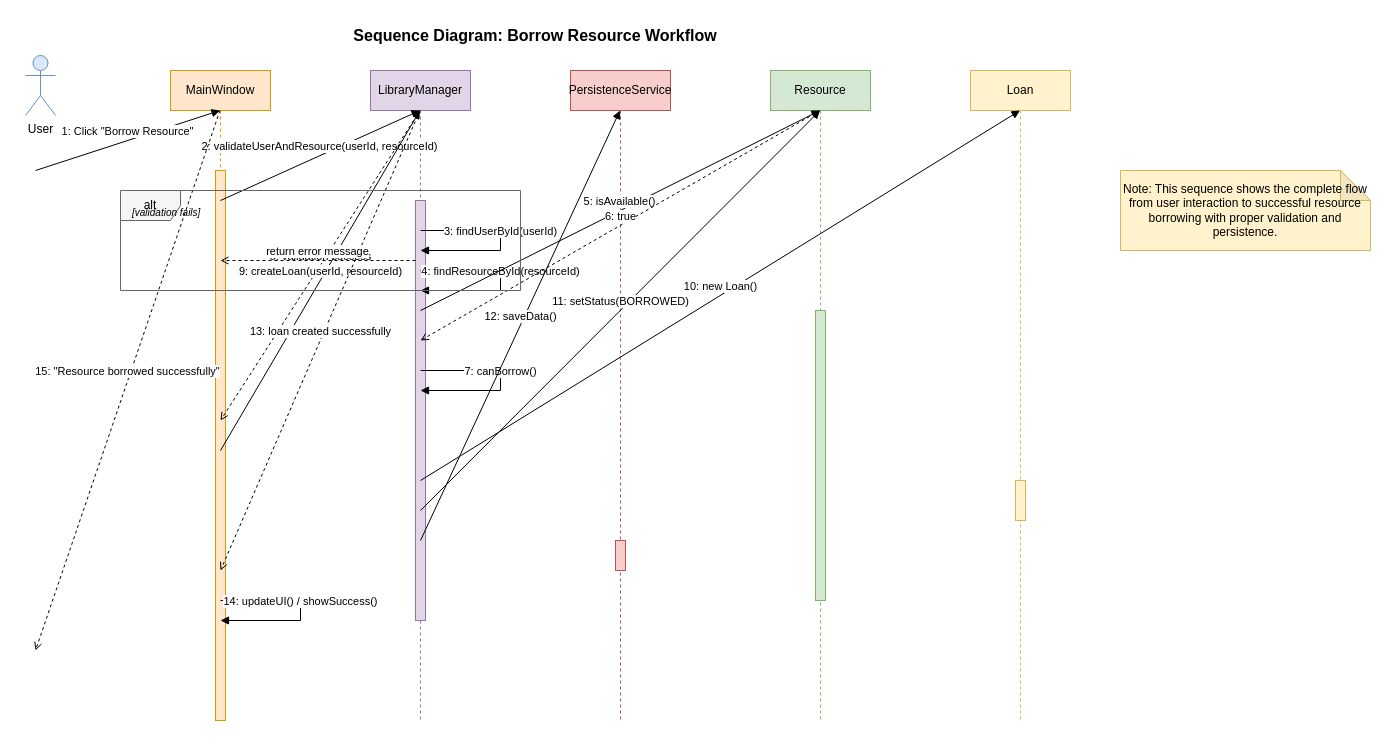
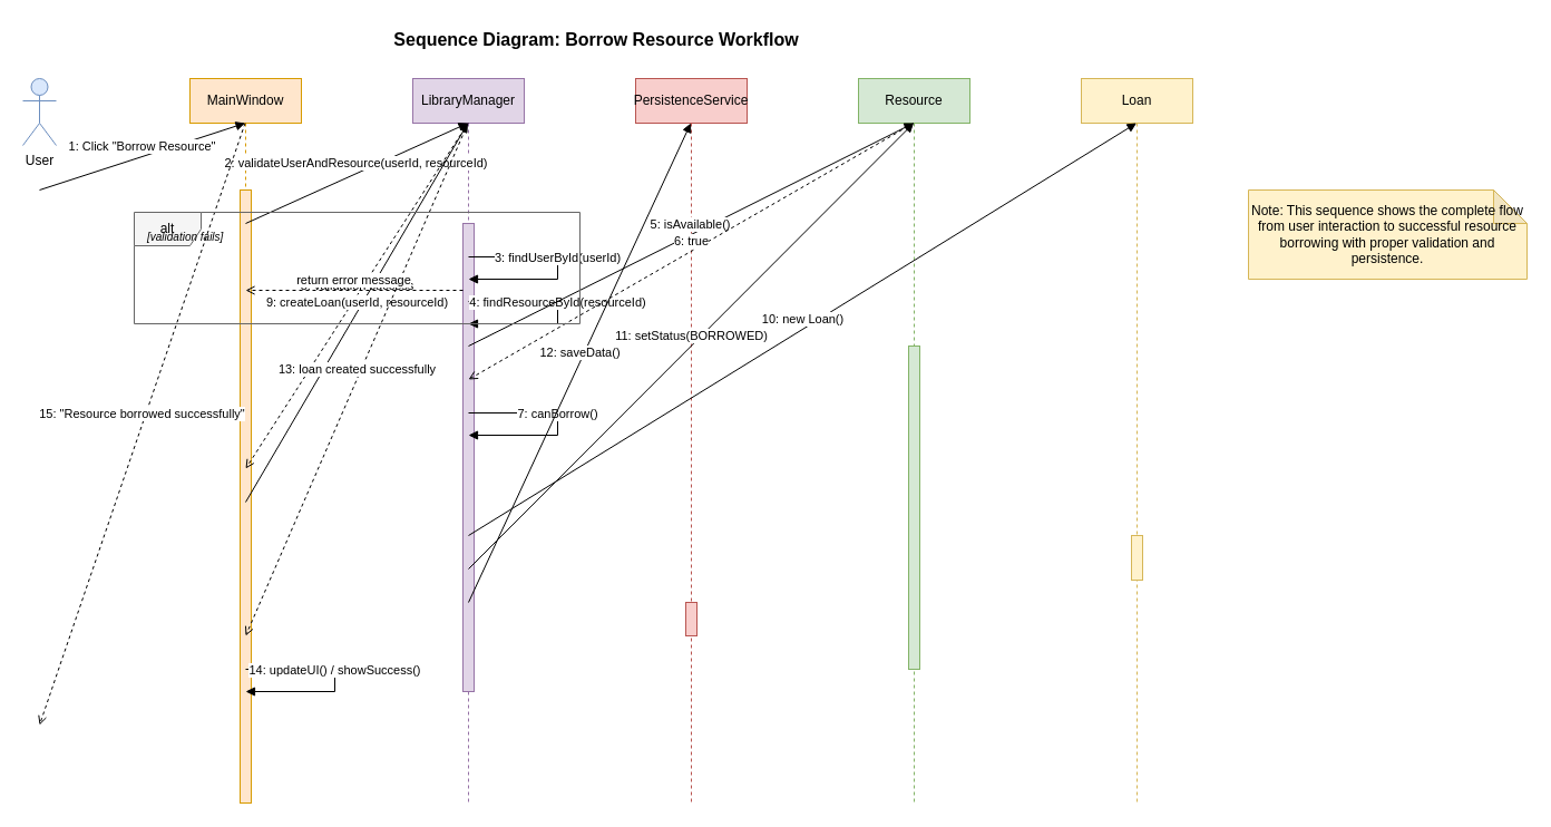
- <mxCell id="2" value="User" style="shape=umlActor;verticalLabelPosition=bottom;verticalAlign=top;html=1;outlineConnect=0;fillColor=#dae8fc;strokeColor=#6c8ebf;" vertex="1" parent="1"><mxGeometry x="25" y="55" width="30" height="60" as="geometry" /></mxCell>
+ <mxCell id="2" value="User" style="shape=umlActor;verticalLabelPosition=bottom;verticalAlign=top;html=1;outlineConnect=0;fillColor=#dae8fc;strokeColor=#6c8ebf;" vertex="1" parent="1"><mxGeometry x="20" y="70" width="30" height="60" as="geometry" /></mxCell>
